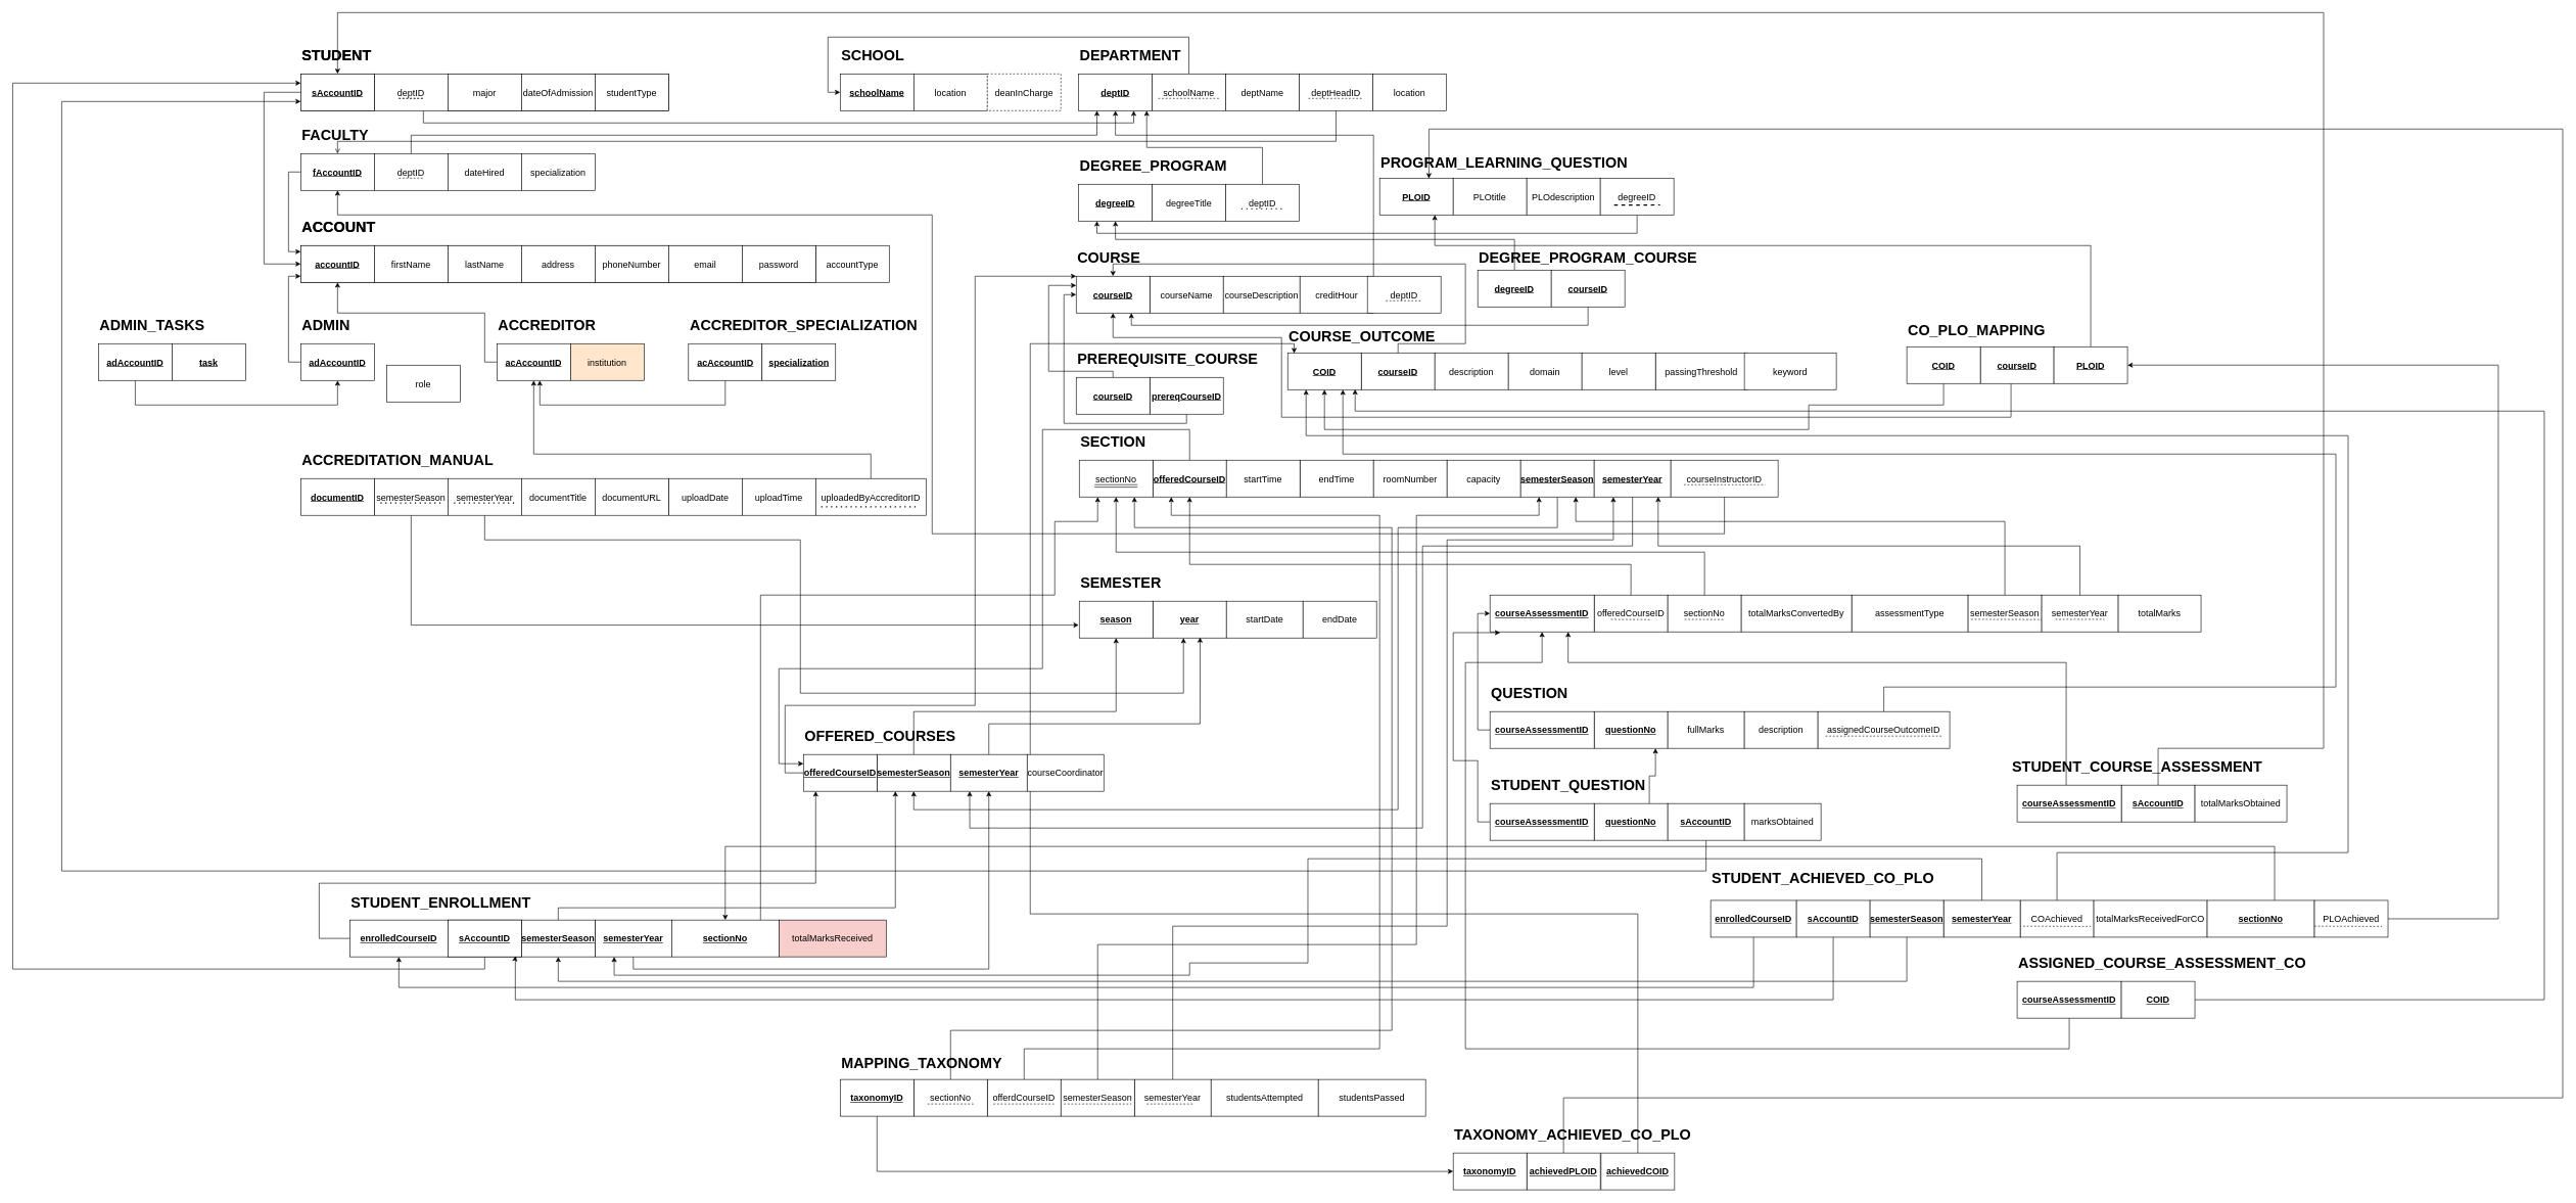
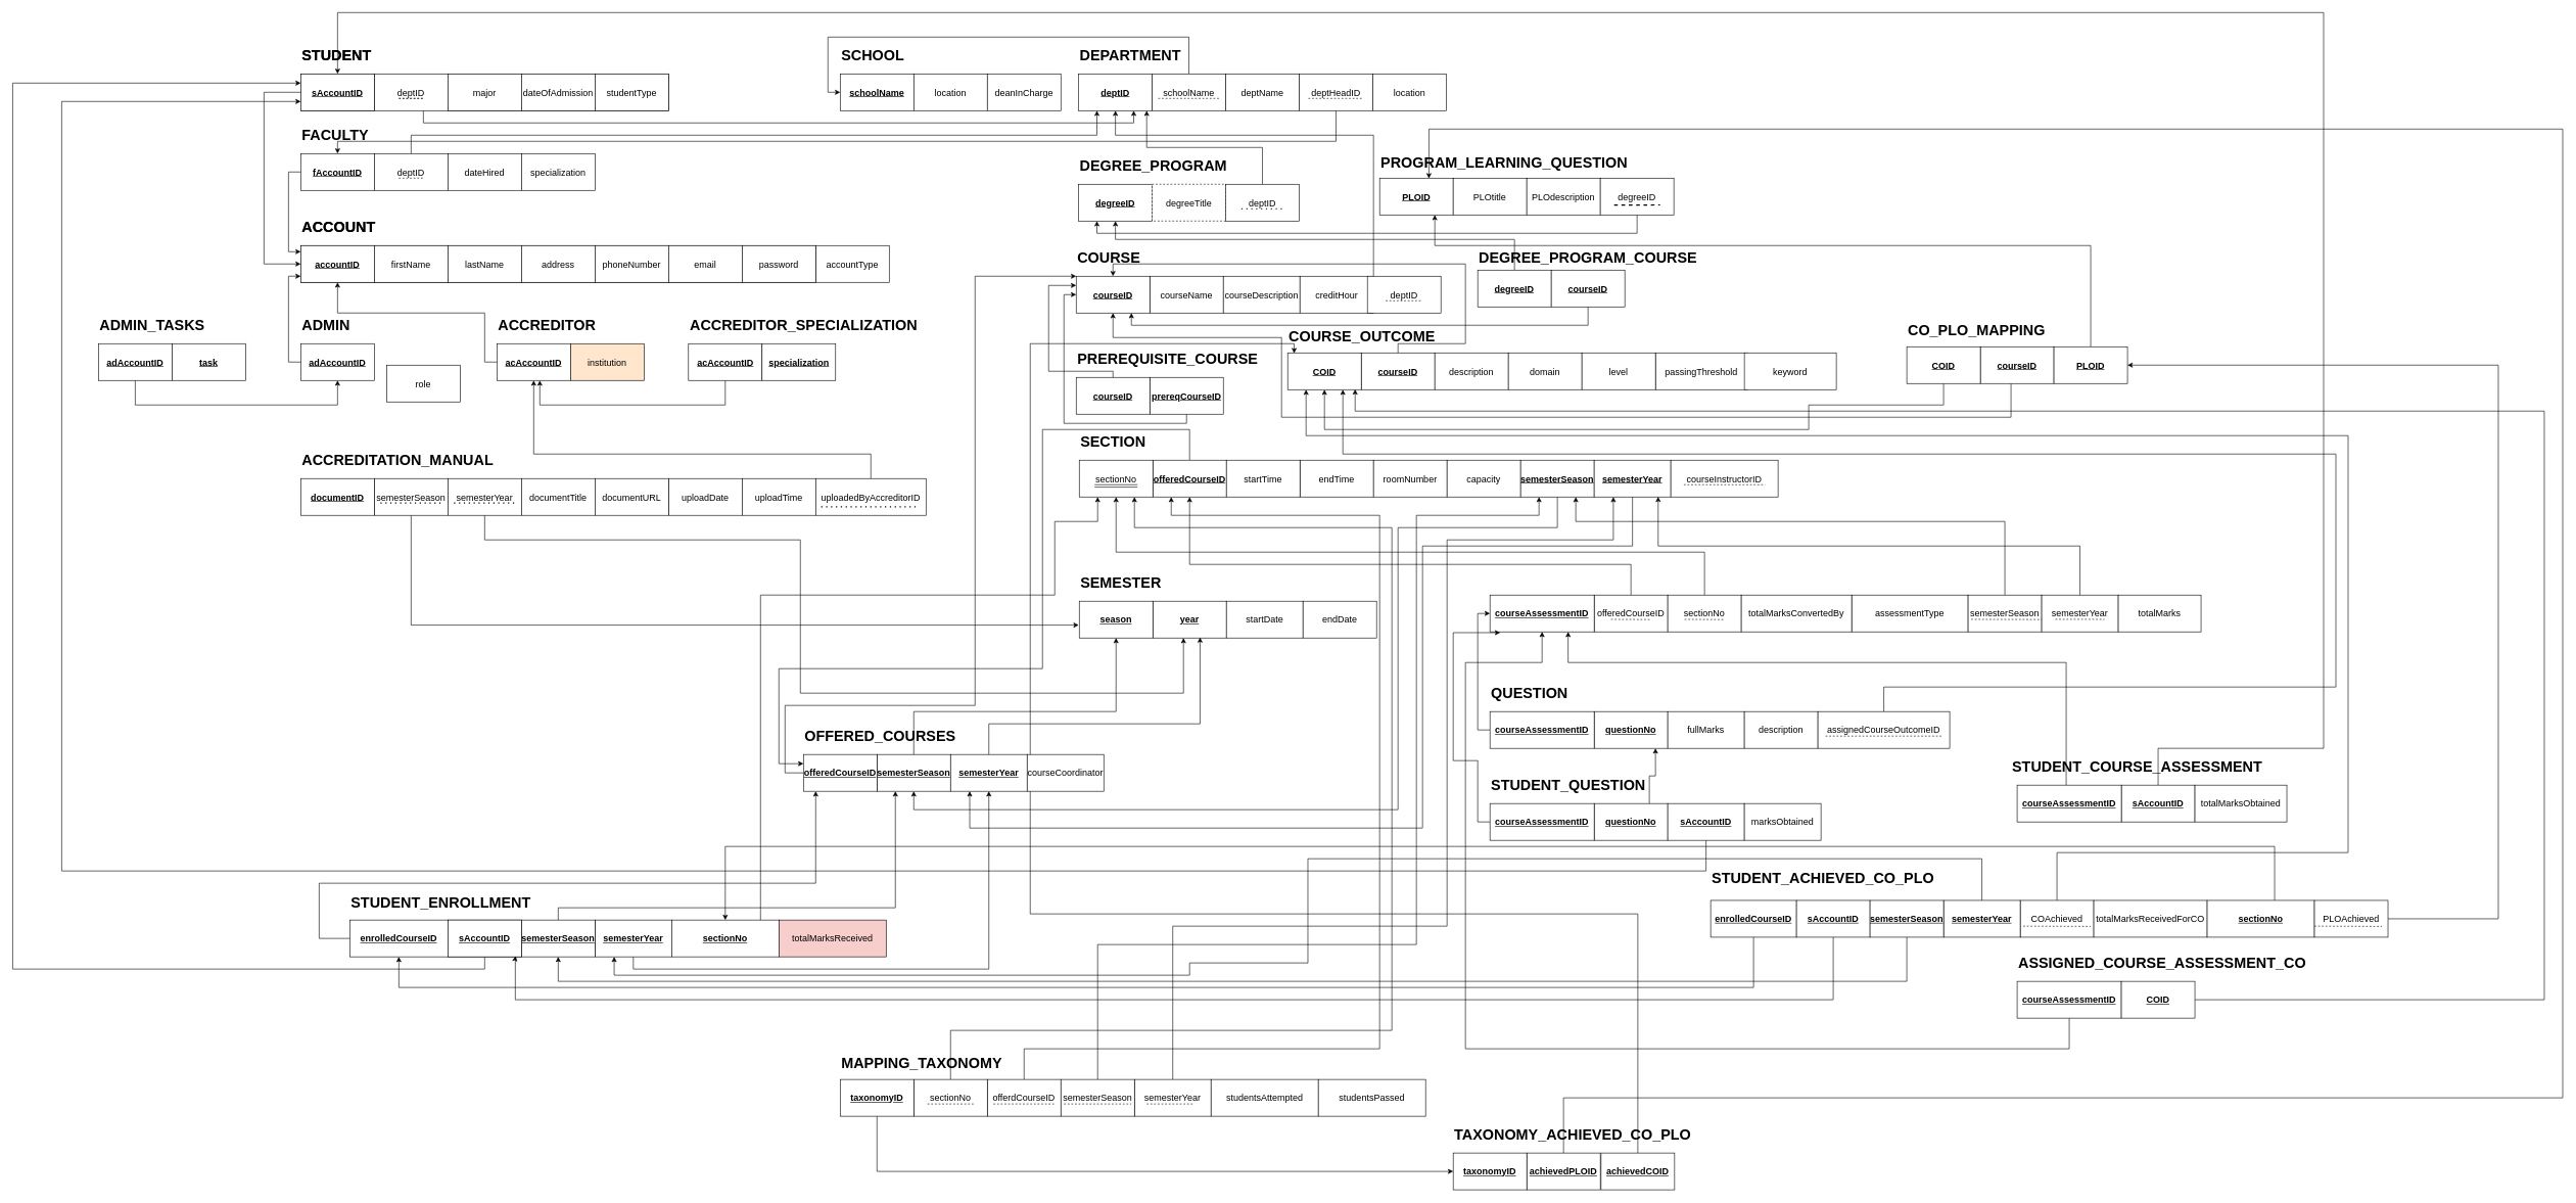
- <mxCell id="54" value="deanInCharge" style="rounded=0;whiteSpace=wrap;html=1;fontSize=15;dashed=1;" parent="1" vertex="1"><mxGeometry x="1610" y="120" width="120" height="60" as="geometry" /></mxCell>
+ <mxCell id="54" value="deanInCharge" style="rounded=0;whiteSpace=wrap;html=1;fontSize=15;" parent="1" vertex="1"><mxGeometry x="1610" y="120" width="120" height="60" as="geometry" /></mxCell>
- <mxCell id="66" style="edgeStyle=orthogonalEdgeStyle;rounded=0;orthogonalLoop=1;jettySize=auto;html=1;endArrow=open;" parent="1" source="67" target="36" edge="1"><mxGeometry relative="1" as="geometry"><Array as="points"><mxPoint x="2179" y="230" /><mxPoint x="550" y="230" /></Array></mxGeometry></mxCell>
+ <mxCell id="66" style="edgeStyle=orthogonalEdgeStyle;rounded=0;orthogonalLoop=1;jettySize=auto;html=1;" parent="1" source="67" target="36" edge="1"><mxGeometry relative="1" as="geometry"><Array as="points"><mxPoint x="2179" y="230" /><mxPoint x="550" y="230" /></Array></mxGeometry></mxCell>
- <mxCell id="73" value="degreeTitle" style="rounded=0;whiteSpace=wrap;html=1;fontSize=15;" parent="1" vertex="1"><mxGeometry x="1878.8" y="300" width="120" height="60" as="geometry" /></mxCell>
+ <mxCell id="73" value="degreeTitle" style="rounded=0;whiteSpace=wrap;html=1;fontSize=15;dashed=1;" parent="1" vertex="1"><mxGeometry x="1878.8" y="300" width="120" height="60" as="geometry" /></mxCell>
- <mxCell id="247" style="edgeStyle=orthogonalEdgeStyle;rounded=0;orthogonalLoop=1;jettySize=auto;html=1;" parent="1" source="248" target="36" edge="1"><mxGeometry relative="1" as="geometry"><Array as="points"><mxPoint x="2813" y="870" /><mxPoint x="1520" y="870" /><mxPoint x="1520" y="350" /><mxPoint x="550" y="350" /></Array></mxGeometry></mxCell>
